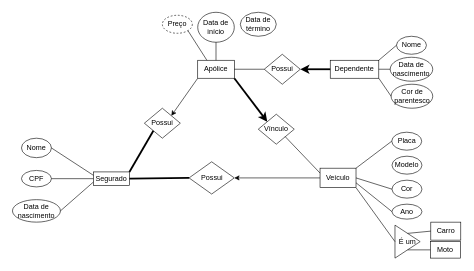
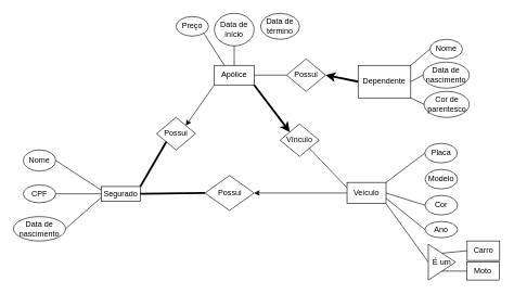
- <mxCell id="15" value="Preço" style="ellipse;whiteSpace=wrap;html=1;dashed=1;" vertex="1" parent="1"><mxGeometry x="270" y="25" width="50" height="30" as="geometry" /></mxCell>
+ <mxCell id="15" value="Preço" style="ellipse;whiteSpace=wrap;html=1;" vertex="1" parent="1"><mxGeometry x="270" y="25" width="50" height="30" as="geometry" /></mxCell>
- <mxCell id="20" value="Dependente" style="rounded=0;whiteSpace=wrap;html=1;" vertex="1" parent="1"><mxGeometry x="550" y="100" width="81" height="30" as="geometry" /></mxCell>
+ <mxCell id="20" value="Dependente" style="rounded=0;whiteSpace=wrap;html=1;" vertex="1" parent="1"><mxGeometry x="550" y="100" width="81" height="50" as="geometry" /></mxCell>
